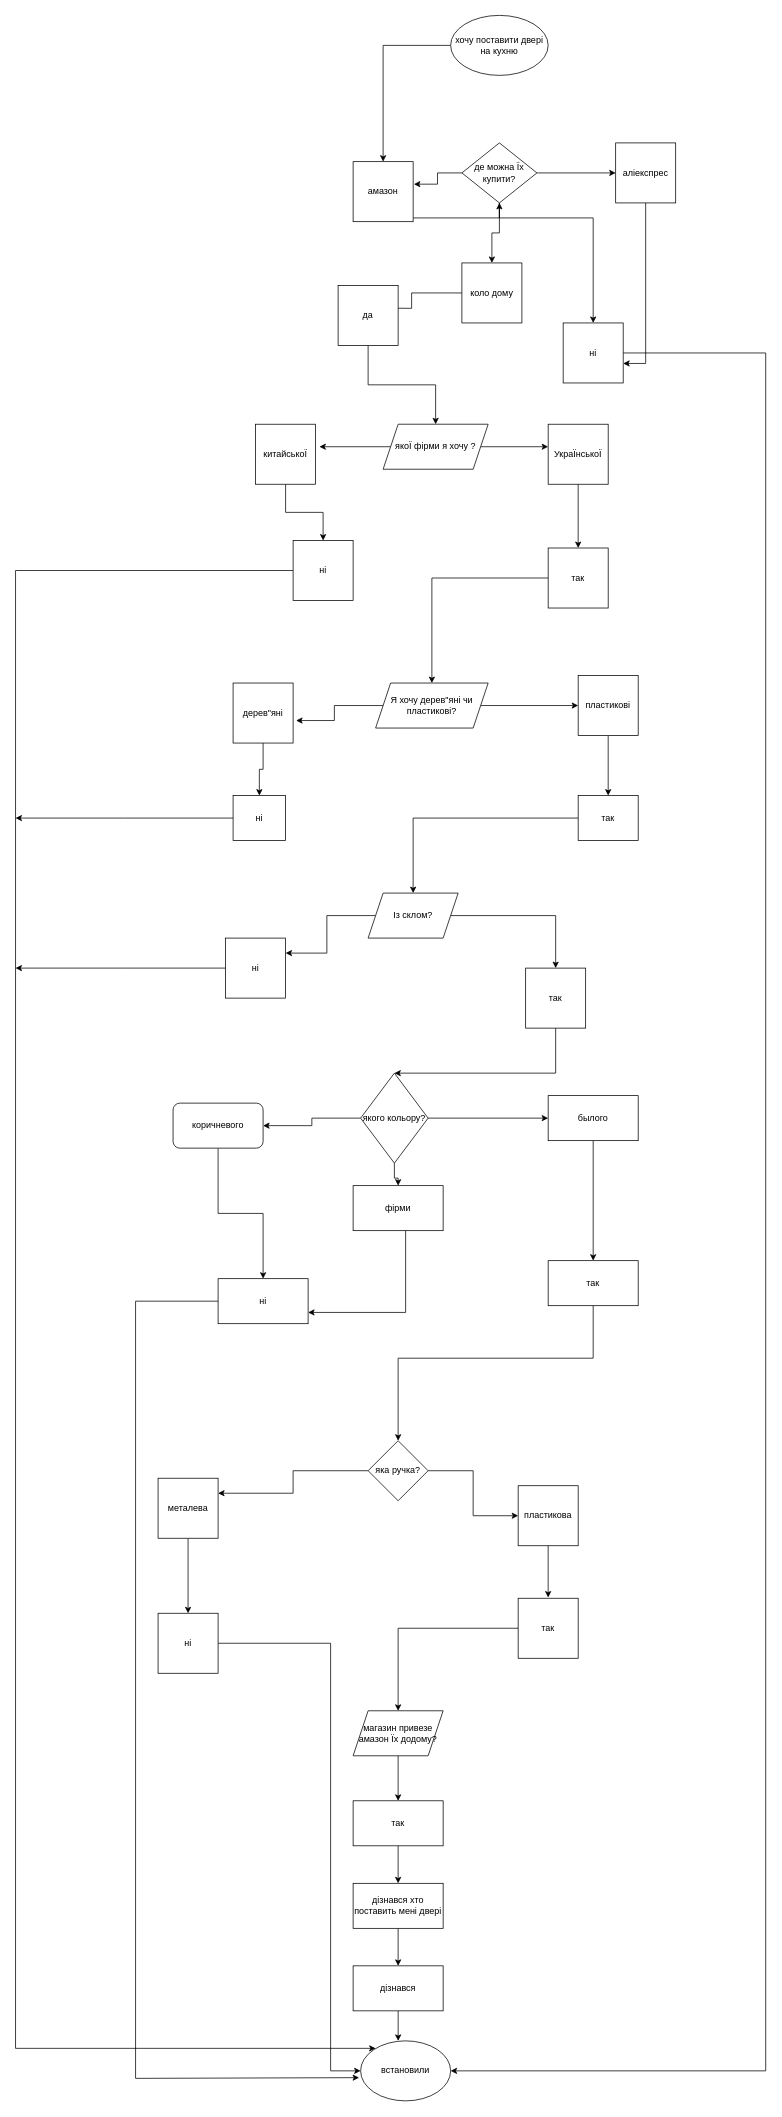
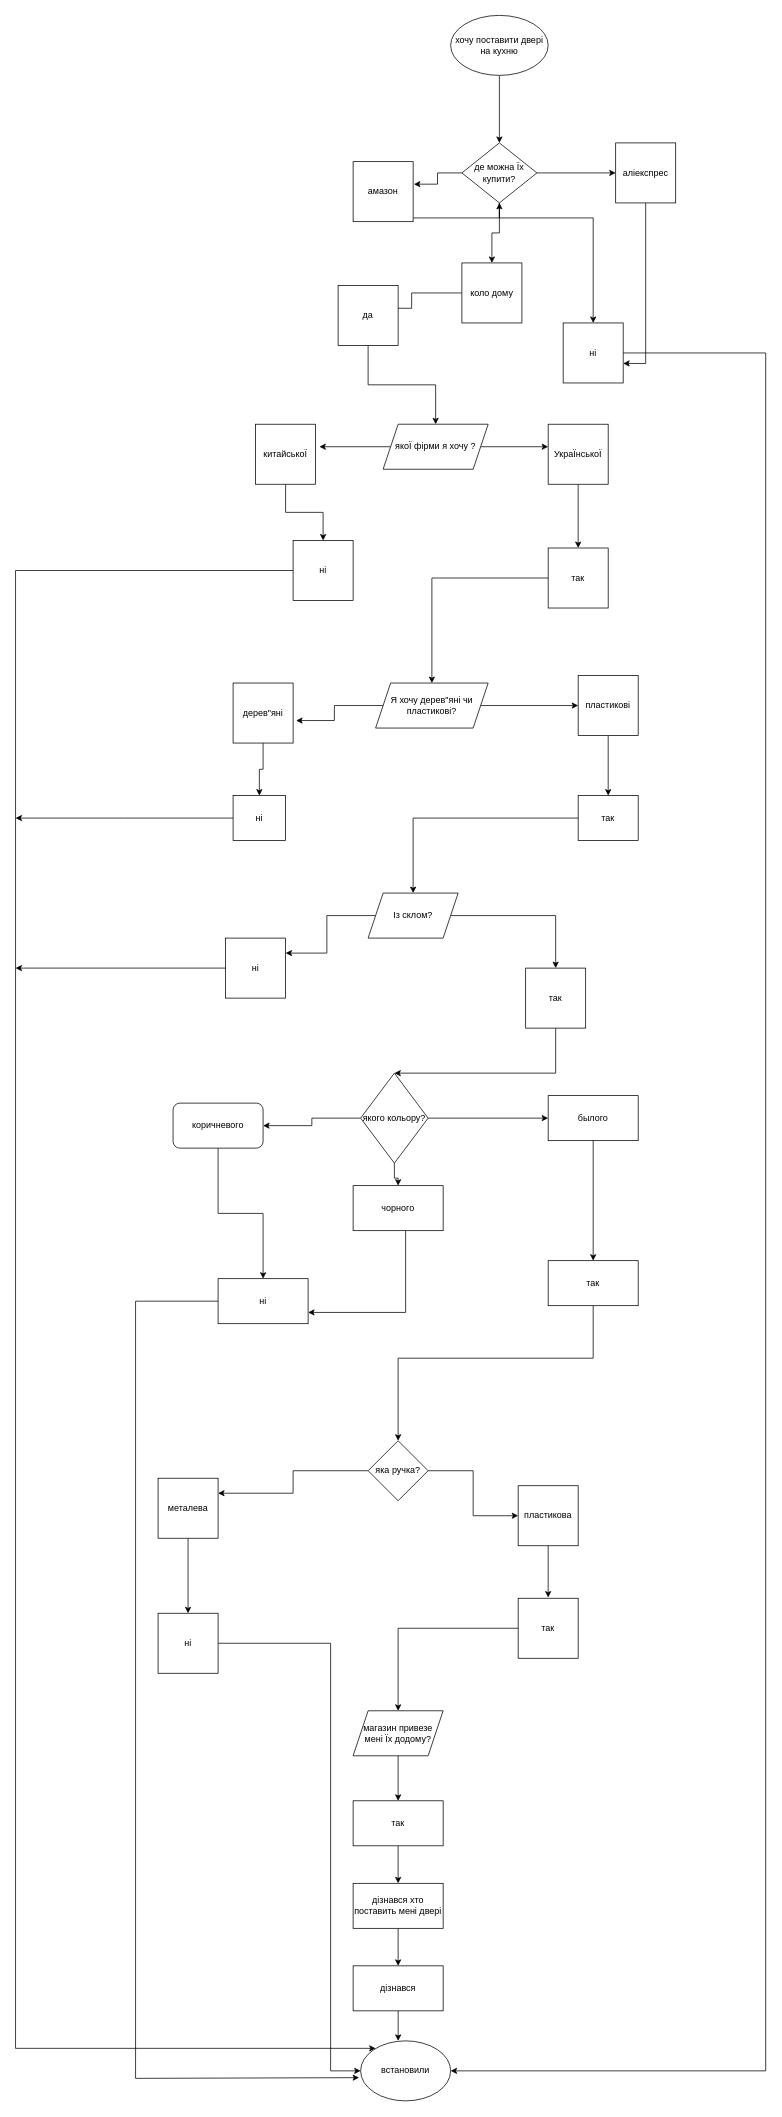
- <mxCell id="2" style="edgeStyle=orthogonalEdgeStyle;rounded=0;orthogonalLoop=1;jettySize=auto;html=1;" edge="1" parent="1" source="3" target="10"><mxGeometry relative="1" as="geometry" /></mxCell>
+ <mxCell id="2" style="edgeStyle=orthogonalEdgeStyle;rounded=0;orthogonalLoop=1;jettySize=auto;html=1;entryX=0.5;entryY=0;entryDx=0;entryDy=0;" edge="1" parent="1" source="3" target="8"><mxGeometry relative="1" as="geometry" /></mxCell>
- <mxCell id="57" value="фірми" style="rounded=0;whiteSpace=wrap;html=1;" vertex="1" parent="1"><mxGeometry x="470" y="1580" width="120" height="60" as="geometry" /></mxCell>
+ <mxCell id="57" value="чорного" style="rounded=0;whiteSpace=wrap;html=1;" vertex="1" parent="1"><mxGeometry x="470" y="1580" width="120" height="60" as="geometry" /></mxCell>
- <mxCell id="74" value="магазин привезе амазон Їх додому?" style="shape=parallelogram;perimeter=parallelogramPerimeter;whiteSpace=wrap;html=1;fixedSize=1;" vertex="1" parent="1"><mxGeometry x="470" y="2280" width="120" height="60" as="geometry" /></mxCell>
+ <mxCell id="74" value="магазин привезе мені Їх додому?" style="shape=parallelogram;perimeter=parallelogramPerimeter;whiteSpace=wrap;html=1;fixedSize=1;" vertex="1" parent="1"><mxGeometry x="470" y="2280" width="120" height="60" as="geometry" /></mxCell>
